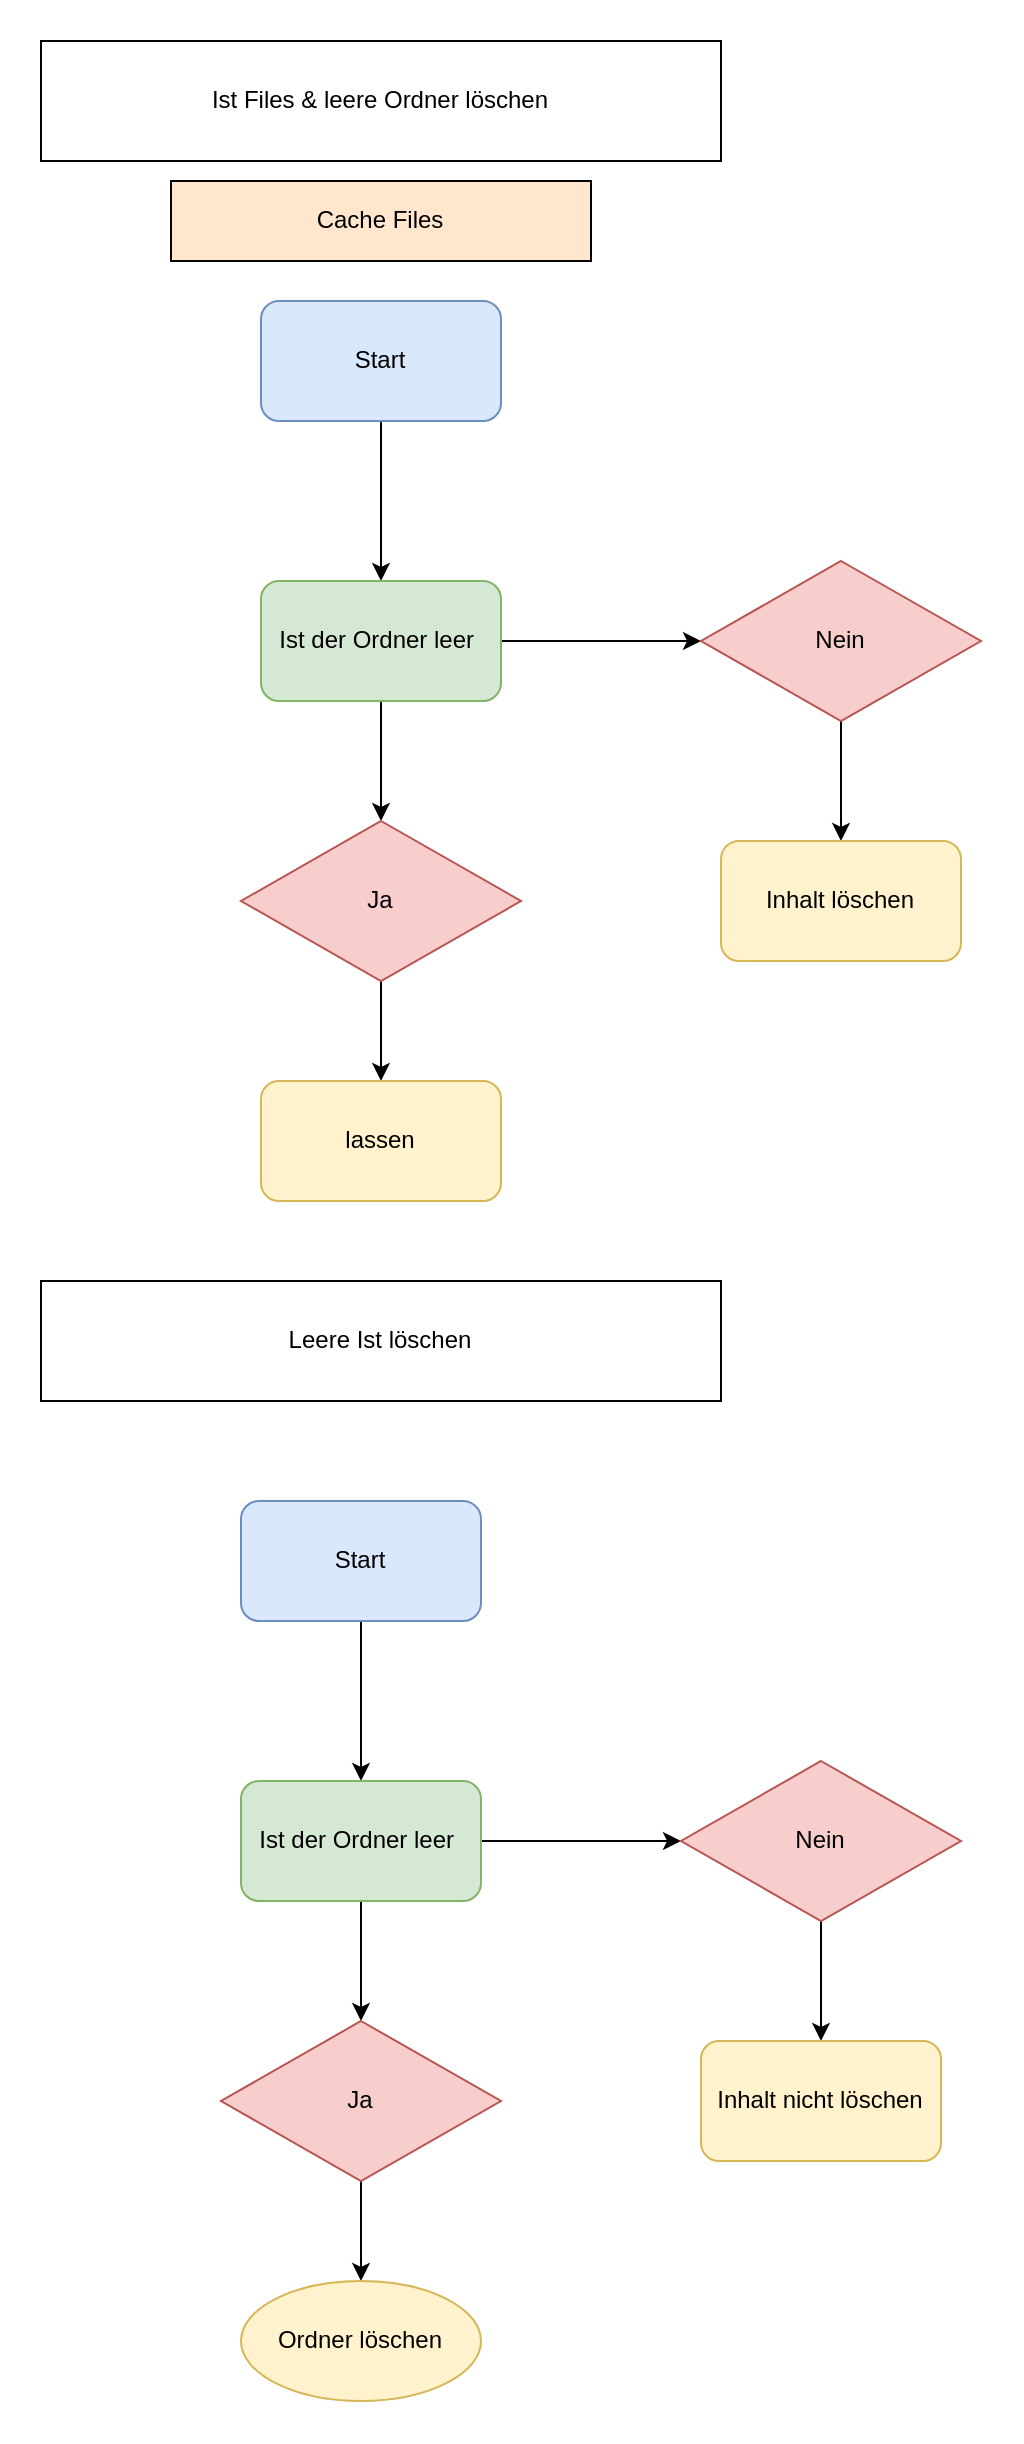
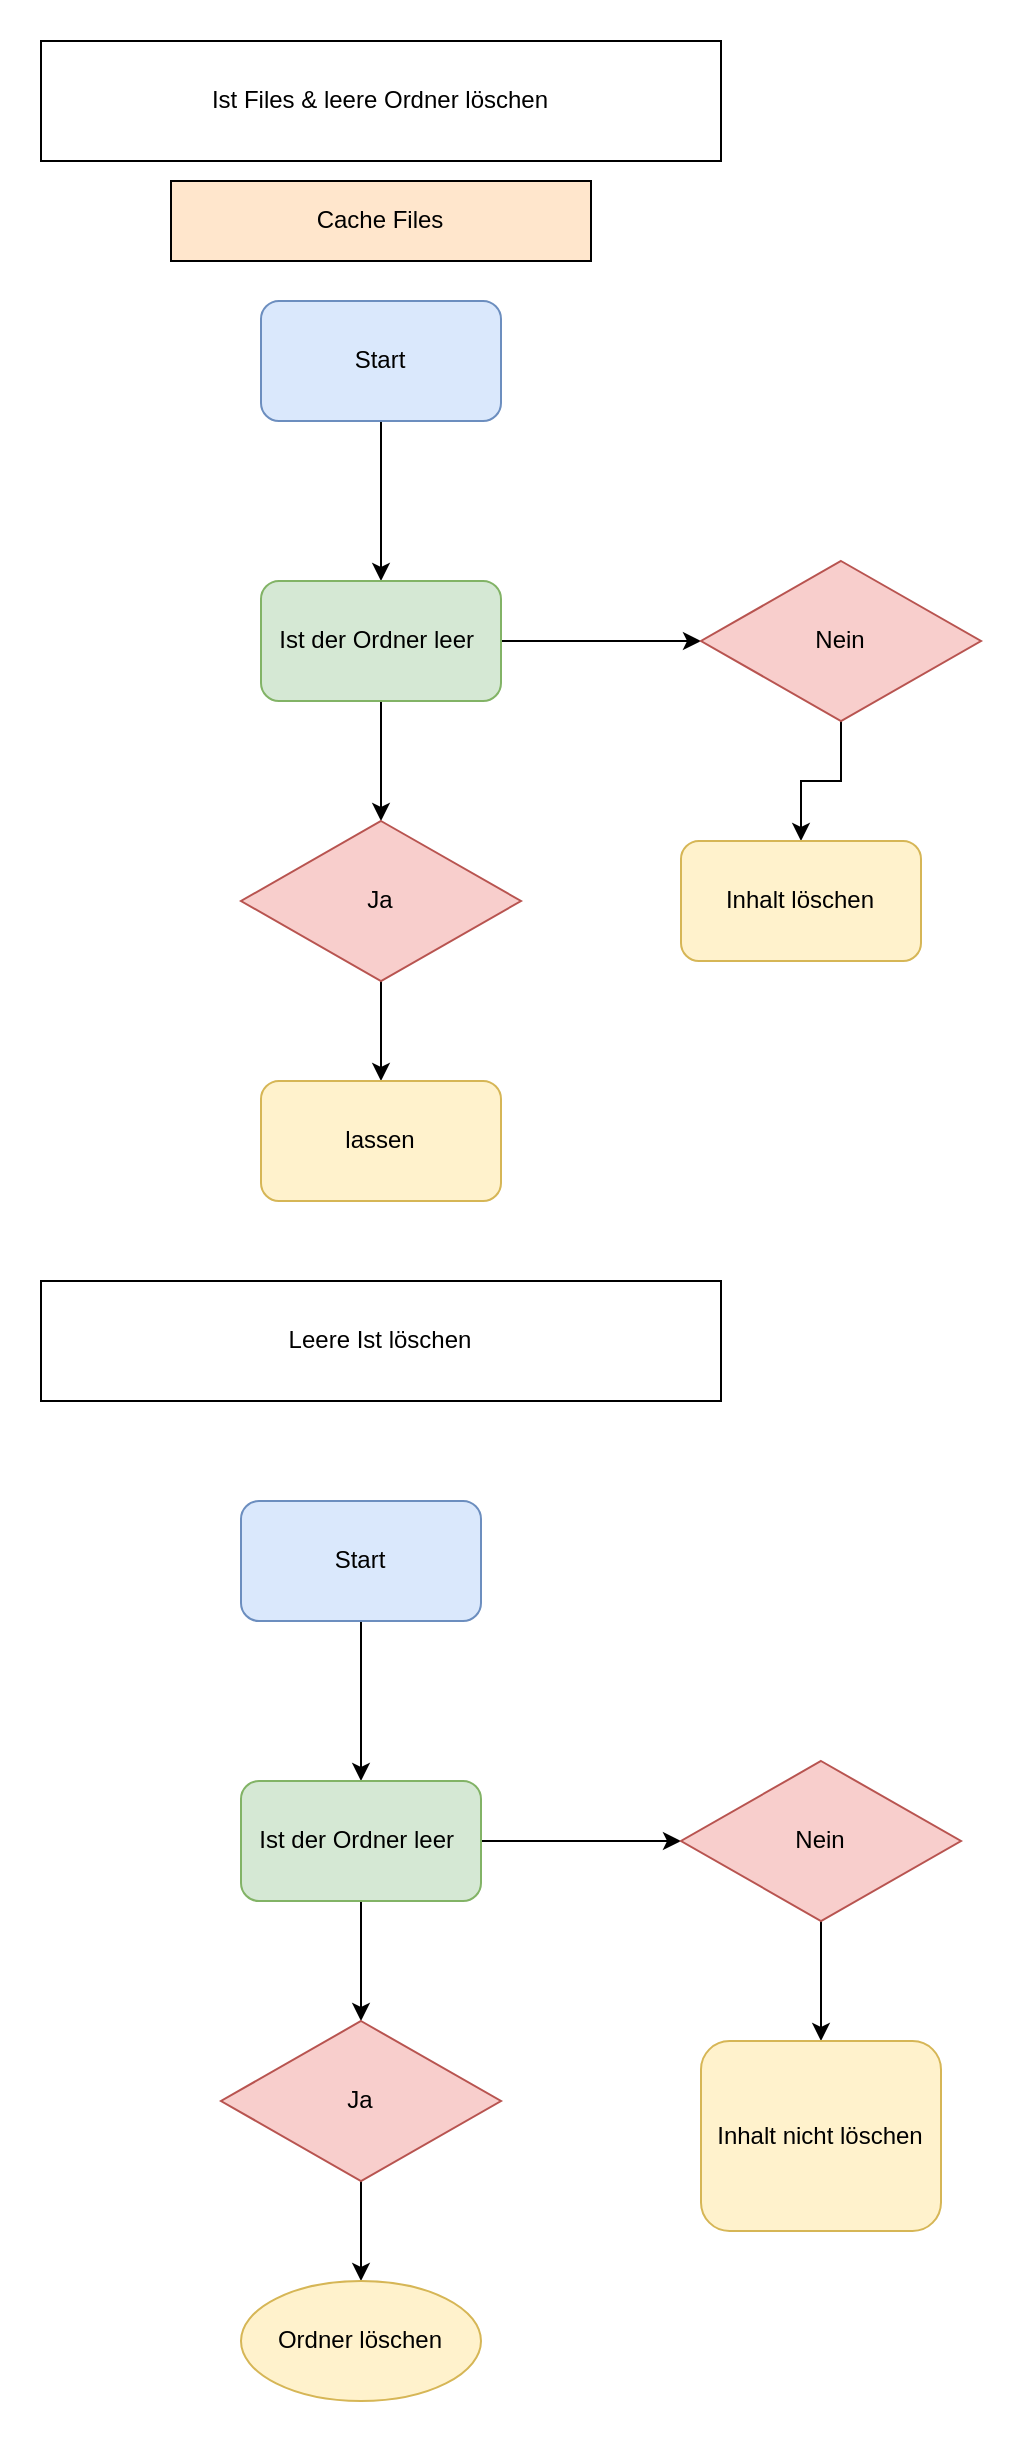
- <mxCell id="12" value="Inhalt löschen" style="rounded=1;whiteSpace=wrap;html=1;fillColor=#fff2cc;strokeColor=#d6b656;" vertex="1" parent="1"><mxGeometry x="360" y="420" width="120" height="60" as="geometry" /></mxCell>
+ <mxCell id="12" value="Inhalt löschen" style="rounded=1;whiteSpace=wrap;html=1;fillColor=#fff2cc;strokeColor=#d6b656;" vertex="1" parent="1"><mxGeometry x="340" y="420" width="120" height="60" as="geometry" /></mxCell>
- <mxCell id="25" value="Inhalt nicht löschen" style="rounded=1;whiteSpace=wrap;html=1;fillColor=#fff2cc;strokeColor=#d6b656;" vertex="1" parent="1"><mxGeometry x="350" y="1020" width="120" height="60" as="geometry" /></mxCell>
+ <mxCell id="25" value="Inhalt nicht löschen" style="rounded=1;whiteSpace=wrap;html=1;fillColor=#fff2cc;strokeColor=#d6b656;" vertex="1" parent="1"><mxGeometry x="350" y="1020" width="120" height="95" as="geometry" /></mxCell>
